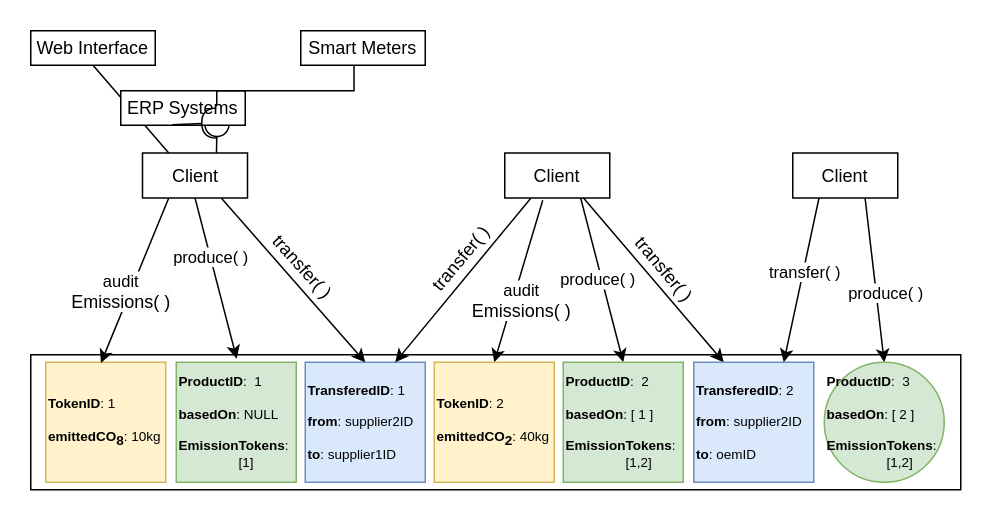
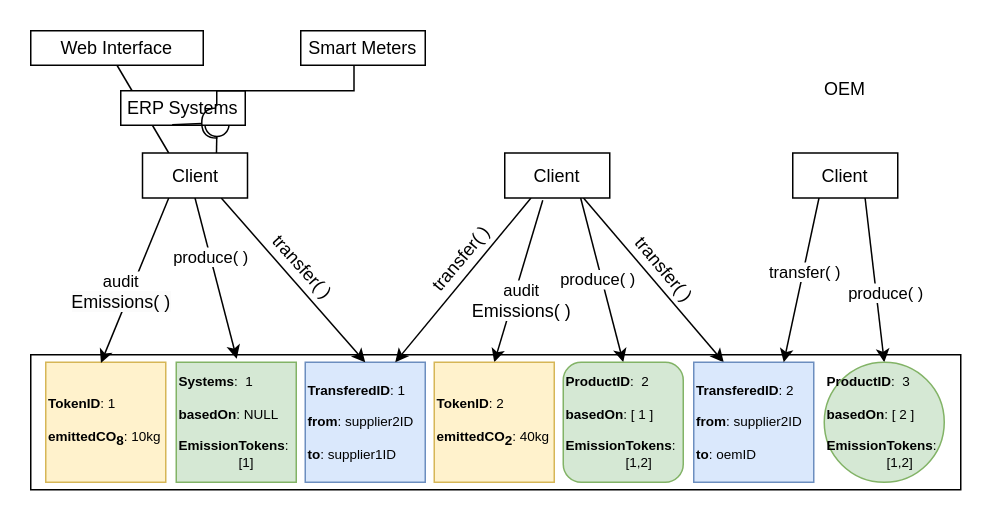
- <mxCell id="23" value="Web Interface" style="rounded=0;whiteSpace=wrap;html=1;labelBackgroundColor=none;" vertex="1" parent="1"><mxGeometry x="20" y="20" width="83" height="23" as="geometry" /></mxCell>
+ <mxCell id="23" value="Web Interface" style="rounded=0;whiteSpace=wrap;html=1;labelBackgroundColor=none;" vertex="1" parent="1"><mxGeometry x="20" y="20" width="115" height="23" as="geometry" /></mxCell>
+ <mxCell id="35" value="OEM" style="text;html=1;strokeColor=none;fillColor=none;align=center;verticalAlign=middle;whiteSpace=wrap;rounded=0;" vertex="1" parent="1"><mxGeometry x="533" y="44" width="60" height="30" as="geometry" /></mxCell>
- <mxCell id="8" value="&lt;font style=&quot;font-size: 9px;&quot;&gt;&lt;b style=&quot;font-size: 9px;&quot;&gt;ProductID&lt;/b&gt;: &amp;nbsp;1&lt;br style=&quot;font-size: 9px;&quot;&gt;&lt;br style=&quot;font-size: 9px;&quot;&gt;&lt;b style=&quot;font-size: 9px;&quot;&gt;basedOn&lt;/b&gt;: NULL&lt;br style=&quot;font-size: 9px;&quot;&gt;&lt;br style=&quot;font-size: 9px;&quot;&gt;&lt;b style=&quot;font-size: 9px;&quot;&gt;EmissionTokens&lt;/b&gt;: &lt;br style=&quot;font-size: 9px;&quot;&gt;&lt;span style=&quot;white-space: pre; font-size: 9px;&quot;&gt;&#09;&lt;span style=&quot;white-space: pre; font-size: 9px;&quot;&gt;&#09;&lt;/span&gt;&lt;/span&gt;[1]&lt;/font&gt;" style="aspect=fixed;align=left;verticalAlign=middle;html=1;fontSize=9;horizontal=1;fillColor=#d5e8d4;strokeColor=#82b366;" vertex="1" parent="1"><mxGeometry x="117" y="241" width="80" height="80" as="geometry" /></mxCell>
+ <mxCell id="8" value="&lt;font style=&quot;font-size: 9px;&quot;&gt;&lt;b style=&quot;font-size: 9px;&quot;&gt;Systems&lt;/b&gt;: &amp;nbsp;1&lt;br style=&quot;font-size: 9px;&quot;&gt;&lt;br style=&quot;font-size: 9px;&quot;&gt;&lt;b style=&quot;font-size: 9px;&quot;&gt;basedOn&lt;/b&gt;: NULL&lt;br style=&quot;font-size: 9px;&quot;&gt;&lt;br style=&quot;font-size: 9px;&quot;&gt;&lt;b style=&quot;font-size: 9px;&quot;&gt;EmissionTokens&lt;/b&gt;: &lt;br style=&quot;font-size: 9px;&quot;&gt;&lt;span style=&quot;white-space: pre; font-size: 9px;&quot;&gt;&#09;&lt;span style=&quot;white-space: pre; font-size: 9px;&quot;&gt;&#09;&lt;/span&gt;&lt;/span&gt;[1]&lt;/font&gt;" style="aspect=fixed;align=left;verticalAlign=middle;html=1;fontSize=9;horizontal=1;fillColor=#d5e8d4;strokeColor=#82b366;" vertex="1" parent="1"><mxGeometry x="117" y="241" width="80" height="80" as="geometry" /></mxCell>
- <mxCell id="10" value="&lt;font style=&quot;font-size: 9px;&quot;&gt;&lt;b style=&quot;font-size: 9px;&quot;&gt;ProductID&lt;/b&gt;: &amp;nbsp;2&lt;br style=&quot;font-size: 9px;&quot;&gt;&lt;br style=&quot;font-size: 9px;&quot;&gt;&lt;b style=&quot;font-size: 9px;&quot;&gt;basedOn&lt;/b&gt;: [ 1 ]&lt;br style=&quot;font-size: 9px;&quot;&gt;&lt;br style=&quot;font-size: 9px;&quot;&gt;&lt;b style=&quot;font-size: 9px;&quot;&gt;EmissionTokens&lt;/b&gt;: &lt;br style=&quot;font-size: 9px;&quot;&gt;&lt;span style=&quot;white-space: pre; font-size: 9px;&quot;&gt;&#09;&lt;span style=&quot;white-space: pre; font-size: 9px;&quot;&gt;&#09;&lt;/span&gt;&lt;/span&gt;[1,2]&lt;/font&gt;" style="aspect=fixed;align=left;verticalAlign=middle;html=1;fontSize=9;horizontal=1;fillColor=#d5e8d4;strokeColor=#82b366;" vertex="1" parent="1"><mxGeometry x="375" y="241" width="80" height="80" as="geometry" /></mxCell>
+ <mxCell id="10" value="&lt;font style=&quot;font-size: 9px;&quot;&gt;&lt;b style=&quot;font-size: 9px;&quot;&gt;ProductID&lt;/b&gt;: &amp;nbsp;2&lt;br style=&quot;font-size: 9px;&quot;&gt;&lt;br style=&quot;font-size: 9px;&quot;&gt;&lt;b style=&quot;font-size: 9px;&quot;&gt;basedOn&lt;/b&gt;: [ 1 ]&lt;br style=&quot;font-size: 9px;&quot;&gt;&lt;br style=&quot;font-size: 9px;&quot;&gt;&lt;b style=&quot;font-size: 9px;&quot;&gt;EmissionTokens&lt;/b&gt;: &lt;br style=&quot;font-size: 9px;&quot;&gt;&lt;span style=&quot;white-space: pre; font-size: 9px;&quot;&gt;&#09;&lt;span style=&quot;white-space: pre; font-size: 9px;&quot;&gt;&#09;&lt;/span&gt;&lt;/span&gt;[1,2]&lt;/font&gt;" style="aspect=fixed;align=left;verticalAlign=middle;html=1;fontSize=9;horizontal=1;fillColor=#d5e8d4;strokeColor=#82b366;rounded=1;" vertex="1" parent="1"><mxGeometry x="375" y="241" width="80" height="80" as="geometry" /></mxCell>
